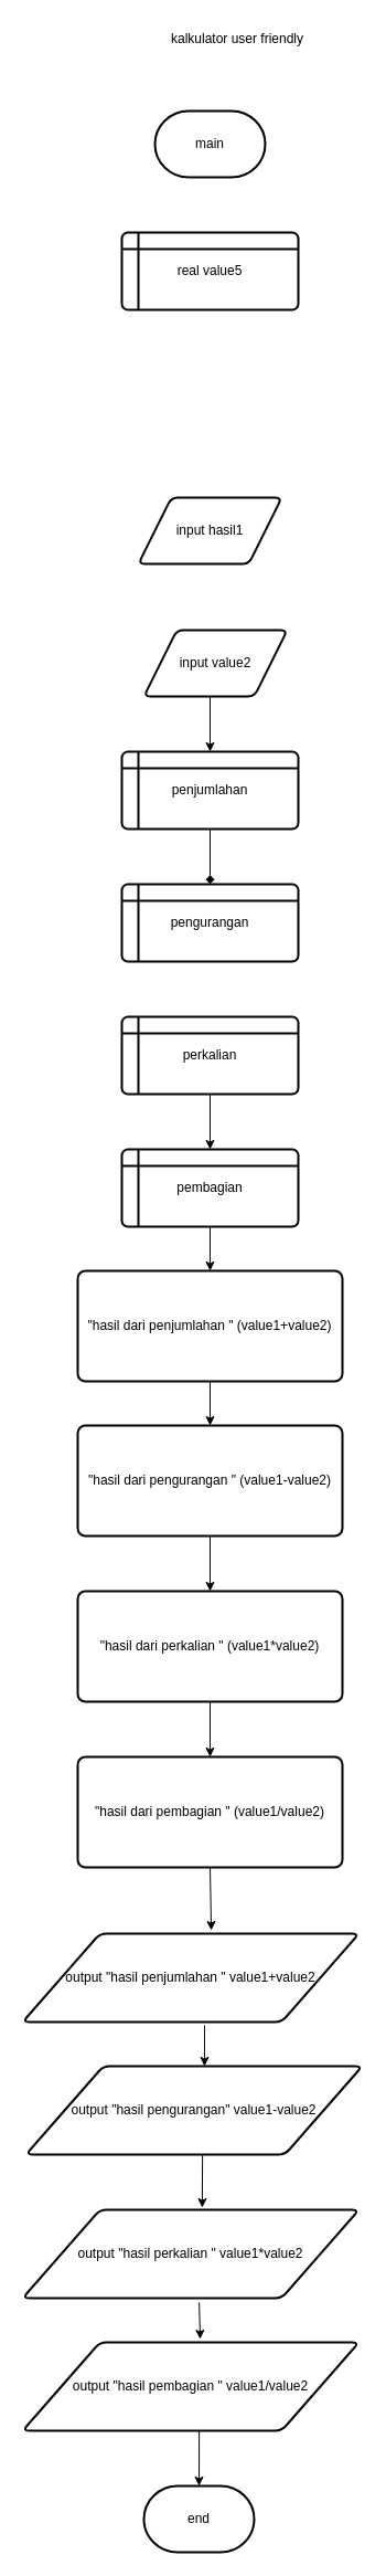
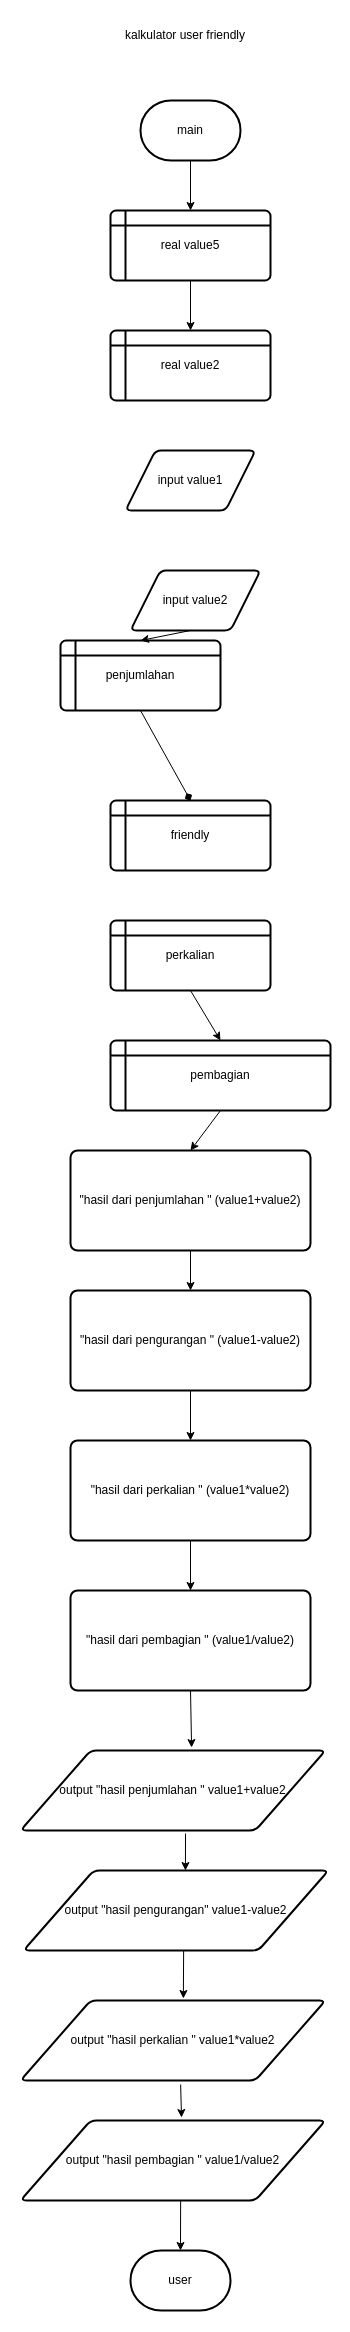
- <mxCell id="2" value="kalkulator user friendly" style="text;html=1;strokeColor=none;fillColor=none;align=center;verticalAlign=middle;whiteSpace=wrap;rounded=0;" parent="1" vertex="1"><mxGeometry x="150" y="20" width="130" height="30" as="geometry" /></mxCell>
+ <mxCell id="2" value="kalkulator user friendly" style="text;html=1;strokeColor=none;fillColor=none;align=center;verticalAlign=middle;whiteSpace=wrap;rounded=0;" parent="1" vertex="1"><mxGeometry x="120" y="20" width="130" height="30" as="geometry" /></mxCell>
+ <mxCell id="21" value="" style="endArrow=classic;html=1;rounded=0;exitX=0.5;exitY=1;exitDx=0;exitDy=0;exitPerimeter=0;entryX=0.5;entryY=0;entryDx=0;entryDy=0;entryPerimeter=0;" parent="1" source="3" target="4" edge="1"><mxGeometry width="50" height="50" relative="1" as="geometry"><mxPoint x="160" y="240" as="sourcePoint" /><mxPoint x="190" y="200" as="targetPoint" /></mxGeometry></mxCell>
+ <mxCell id="22" value="" style="endArrow=classic;html=1;rounded=0;exitX=0.5;exitY=1;exitDx=0;exitDy=0;entryX=0.5;entryY=0;entryDx=0;entryDy=0;" parent="1" source="4" target="5" edge="1"><mxGeometry width="50" height="50" relative="1" as="geometry"><mxPoint x="170" y="330" as="sourcePoint" /><mxPoint x="220" y="280" as="targetPoint" /></mxGeometry></mxCell>
+ <mxCell id="5" value="real value2" style="shape=internalStorage;whiteSpace=wrap;html=1;dx=15;dy=15;rounded=1;arcSize=8;strokeWidth=2;" parent="1" vertex="1"><mxGeometry x="110" y="330" width="160" height="70" as="geometry" /></mxCell>
- <mxCell id="6" value="input hasil1" style="shape=parallelogram;html=1;strokeWidth=2;perimeter=parallelogramPerimeter;whiteSpace=wrap;rounded=1;arcSize=12;size=0.23;" parent="1" vertex="1"><mxGeometry x="125" y="450" width="130" height="60" as="geometry" /></mxCell>
+ <mxCell id="6" value="input value1" style="shape=parallelogram;html=1;strokeWidth=2;perimeter=parallelogramPerimeter;whiteSpace=wrap;rounded=1;arcSize=12;size=0.23;" parent="1" vertex="1"><mxGeometry x="125" y="450" width="130" height="60" as="geometry" /></mxCell>
- <mxCell id="8" value="penjumlahan" style="shape=internalStorage;whiteSpace=wrap;html=1;dx=15;dy=15;rounded=1;arcSize=8;strokeWidth=2;" parent="1" vertex="1"><mxGeometry x="110" y="680" width="160" height="70" as="geometry" /></mxCell>
+ <mxCell id="8" value="penjumlahan" style="shape=internalStorage;whiteSpace=wrap;html=1;dx=15;dy=15;rounded=1;arcSize=8;strokeWidth=2;" parent="1" vertex="1"><mxGeometry x="60" y="640" width="160" height="70" as="geometry" /></mxCell>
- <mxCell id="9" value="pengurangan" style="shape=internalStorage;whiteSpace=wrap;html=1;dx=15;dy=15;rounded=1;arcSize=8;strokeWidth=2;" parent="1" vertex="1"><mxGeometry x="110" y="800" width="160" height="70" as="geometry" /></mxCell>
+ <mxCell id="9" value="friendly" style="shape=internalStorage;whiteSpace=wrap;html=1;dx=15;dy=15;rounded=1;arcSize=8;strokeWidth=2;" parent="1" vertex="1"><mxGeometry x="110" y="800" width="160" height="70" as="geometry" /></mxCell>
- <mxCell id="11" value="pembagian" style="shape=internalStorage;whiteSpace=wrap;html=1;dx=15;dy=15;rounded=1;arcSize=8;strokeWidth=2;" parent="1" vertex="1"><mxGeometry x="110" y="1040" width="160" height="70" as="geometry" /></mxCell>
+ <mxCell id="11" value="pembagian" style="shape=internalStorage;whiteSpace=wrap;html=1;dx=15;dy=15;rounded=1;arcSize=8;strokeWidth=2;" parent="1" vertex="1"><mxGeometry x="110" y="1040" width="220" height="70" as="geometry" /></mxCell>
- <mxCell id="20" value="end" style="strokeWidth=2;html=1;shape=mxgraph.flowchart.terminator;whiteSpace=wrap;" parent="1" vertex="1"><mxGeometry x="130" y="2250" width="100" height="60" as="geometry" /></mxCell>
+ <mxCell id="20" value="user" style="strokeWidth=2;html=1;shape=mxgraph.flowchart.terminator;whiteSpace=wrap;" parent="1" vertex="1"><mxGeometry x="130" y="2250" width="100" height="60" as="geometry" /></mxCell>
